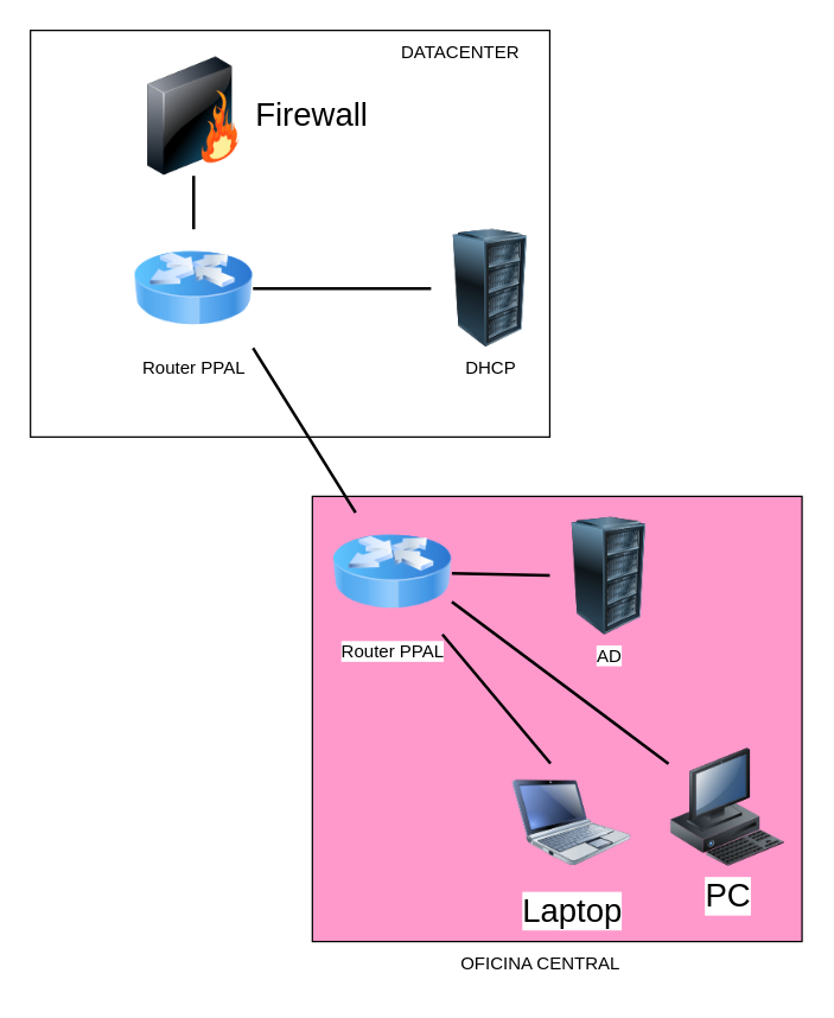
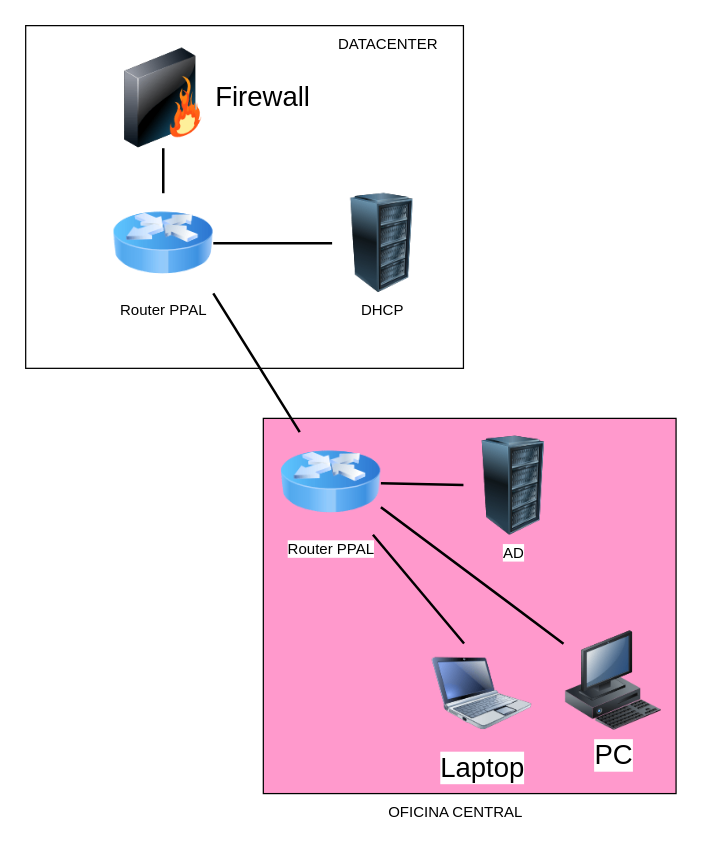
- <mxCell id="9" value="DHCP" style="image;html=1;image=img/lib/clip_art/computers/Server_Rack_128x128.png" vertex="1" parent="1"><mxGeometry x="290" y="154" width="80" height="80" as="geometry" /></mxCell>
+ <mxCell id="9" value="DHCP" style="image;html=1;image=img/lib/clip_art/computers/Server_Rack_128x128.png" vertex="1" parent="1"><mxGeometry x="265" y="154" width="80" height="80" as="geometry" /></mxCell>
